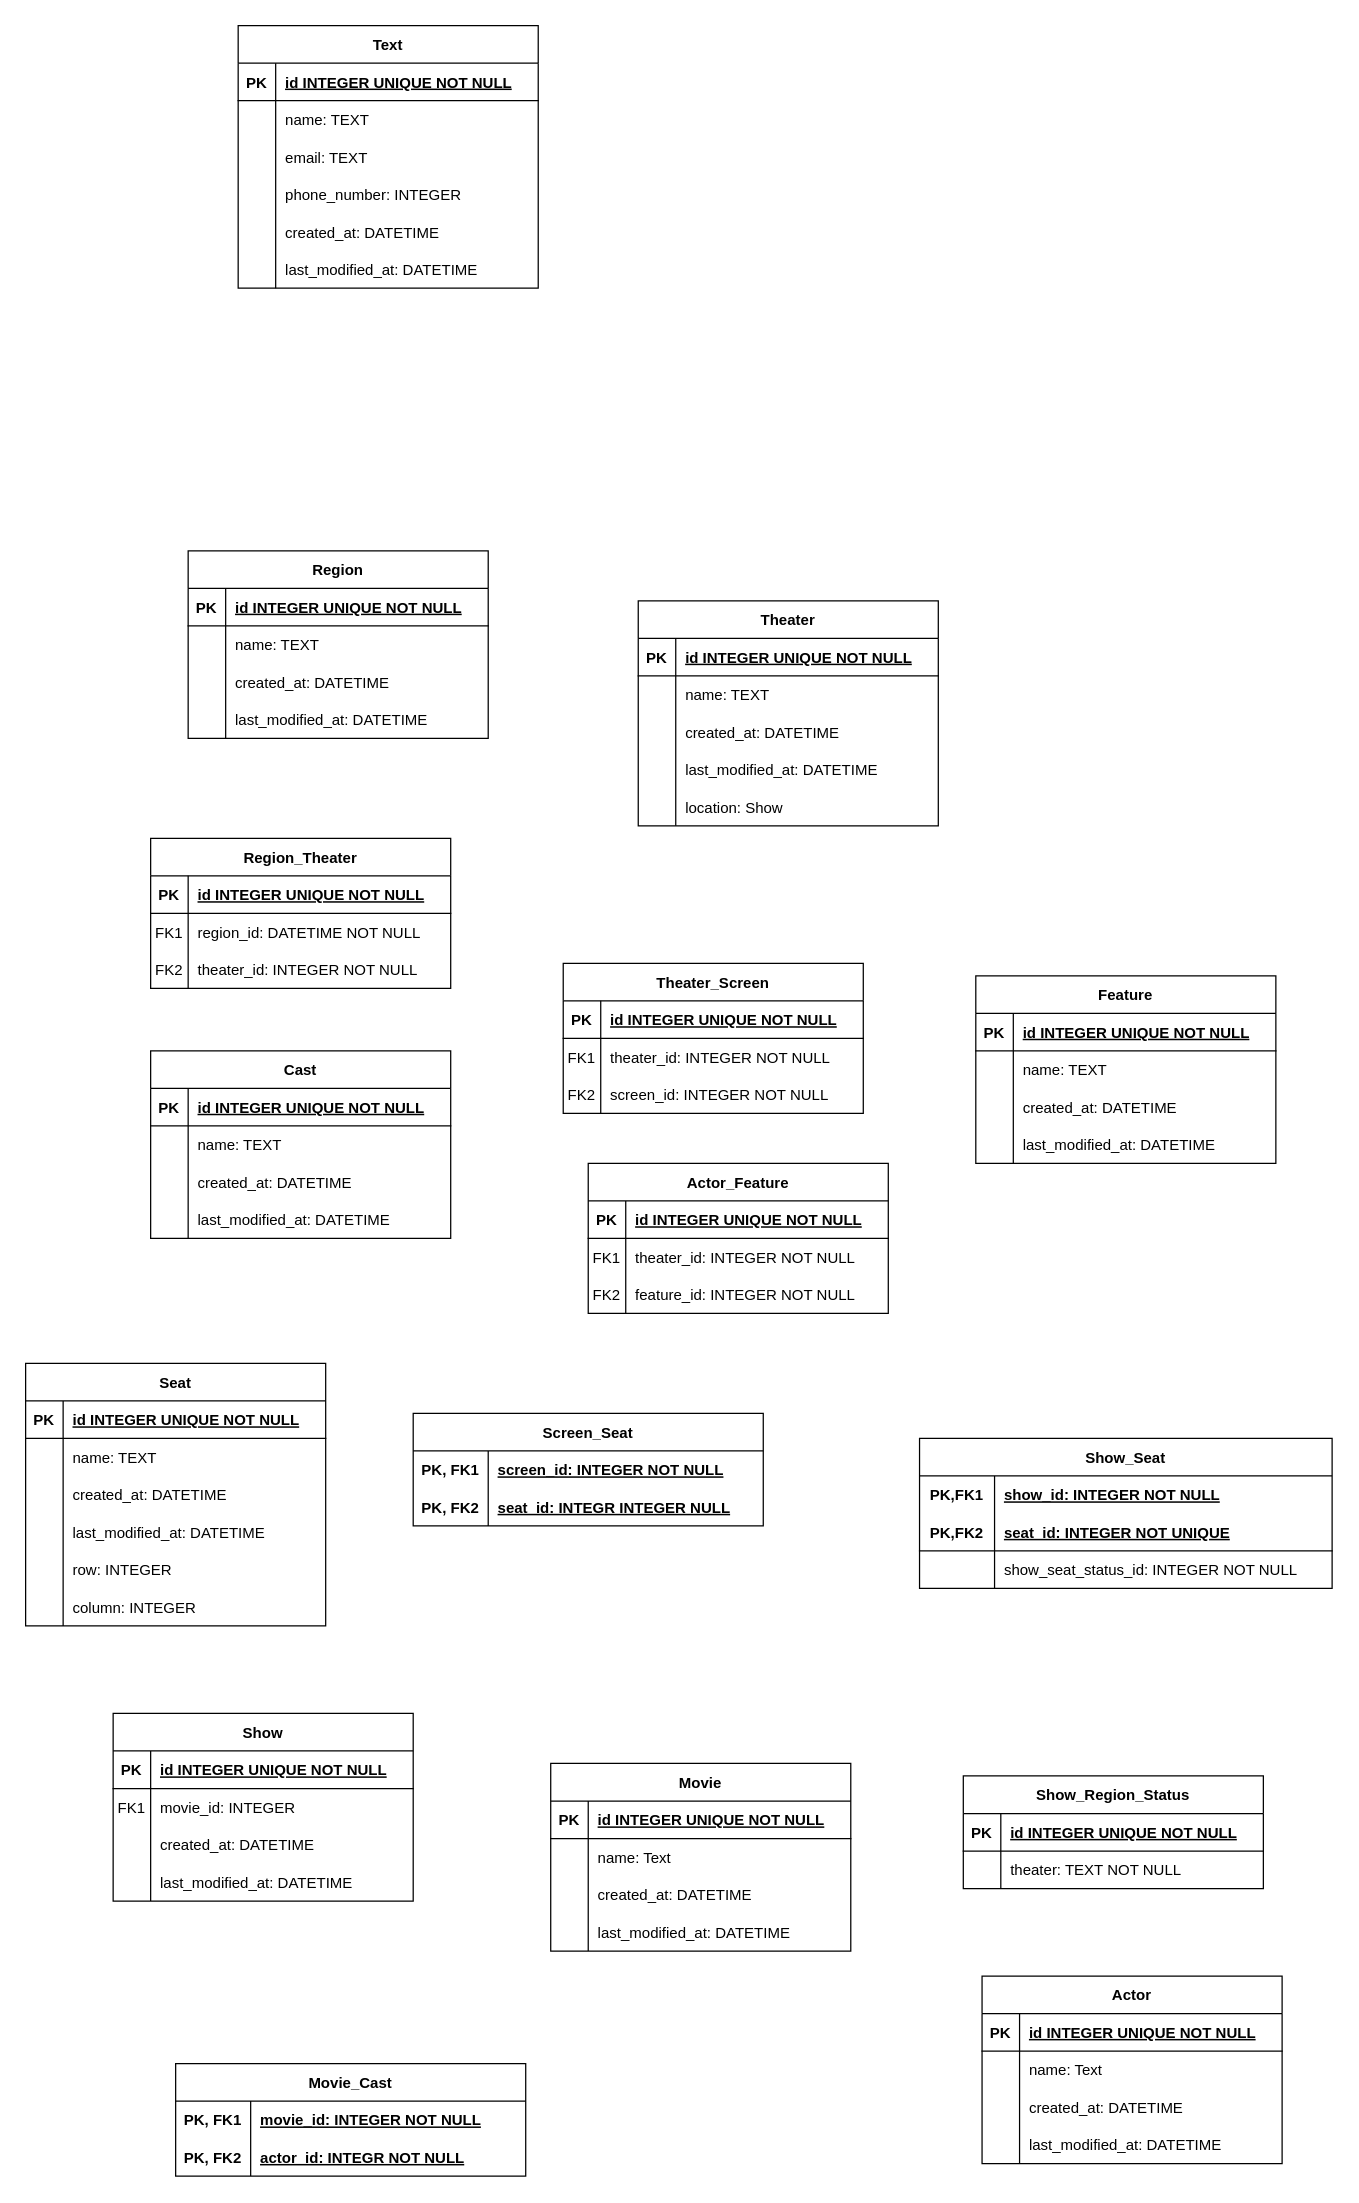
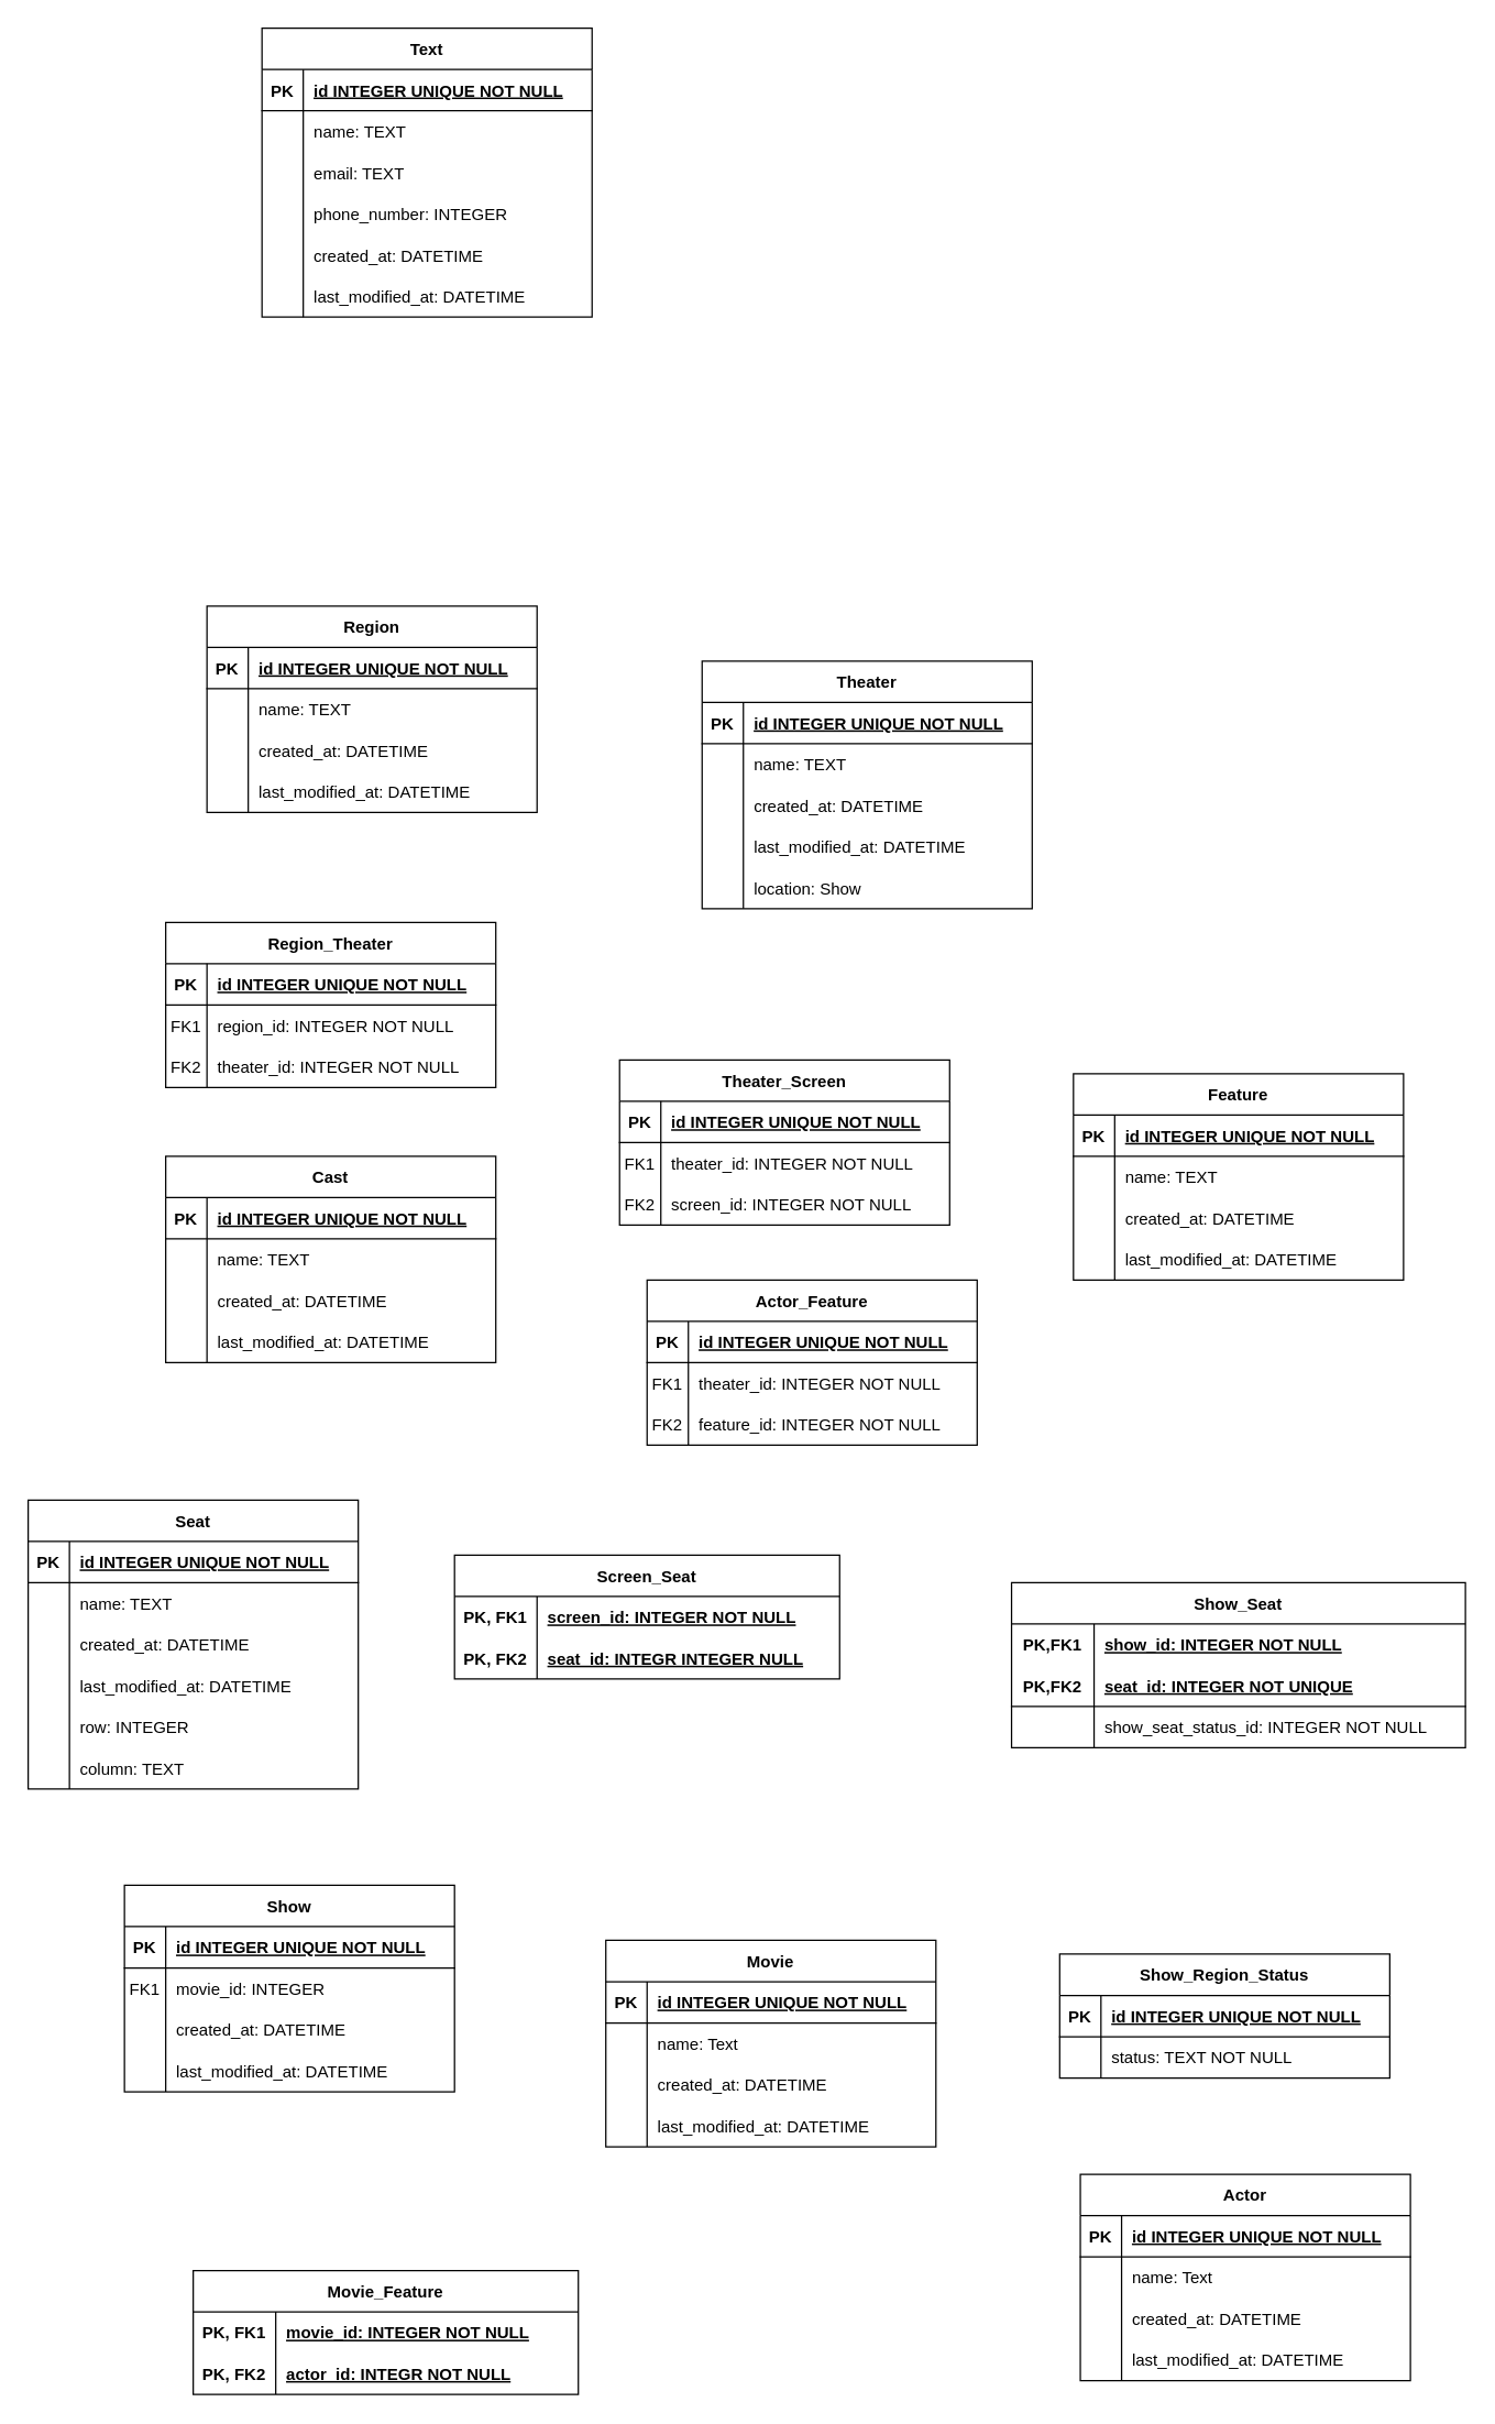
- <mxCell id="40" value="region_id: DATETIME NOT NULL" style="shape=partialRectangle;connectable=0;fillColor=none;top=0;left=0;bottom=0;right=0;align=left;spacingLeft=6;overflow=hidden;" vertex="1" parent="38"><mxGeometry x="30" width="210" height="30" as="geometry"><mxRectangle width="210" height="30" as="alternateBounds" /></mxGeometry></mxCell>
+ <mxCell id="40" value="region_id: INTEGER NOT NULL" style="shape=partialRectangle;connectable=0;fillColor=none;top=0;left=0;bottom=0;right=0;align=left;spacingLeft=6;overflow=hidden;" vertex="1" parent="38"><mxGeometry x="30" width="210" height="30" as="geometry"><mxRectangle width="210" height="30" as="alternateBounds" /></mxGeometry></mxCell>
- <mxCell id="124" value="column: INTEGER" style="shape=partialRectangle;connectable=0;fillColor=none;top=0;left=0;bottom=0;right=0;align=left;spacingLeft=6;overflow=hidden;" vertex="1" parent="122"><mxGeometry x="30" width="210" height="30" as="geometry"><mxRectangle width="210" height="30" as="alternateBounds" /></mxGeometry></mxCell>
+ <mxCell id="124" value="column: TEXT" style="shape=partialRectangle;connectable=0;fillColor=none;top=0;left=0;bottom=0;right=0;align=left;spacingLeft=6;overflow=hidden;" vertex="1" parent="122"><mxGeometry x="30" width="210" height="30" as="geometry"><mxRectangle width="210" height="30" as="alternateBounds" /></mxGeometry></mxCell>
- <mxCell id="157" value="theater: TEXT NOT NULL" style="shape=partialRectangle;connectable=0;fillColor=none;top=0;left=0;bottom=0;right=0;align=left;spacingLeft=6;overflow=hidden;" vertex="1" parent="155"><mxGeometry x="30" width="210" height="30" as="geometry"><mxRectangle width="210" height="30" as="alternateBounds" /></mxGeometry></mxCell>
+ <mxCell id="157" value="status: TEXT NOT NULL" style="shape=partialRectangle;connectable=0;fillColor=none;top=0;left=0;bottom=0;right=0;align=left;spacingLeft=6;overflow=hidden;" vertex="1" parent="155"><mxGeometry x="30" width="210" height="30" as="geometry"><mxRectangle width="210" height="30" as="alternateBounds" /></mxGeometry></mxCell>
- <mxCell id="171" value="Movie_Cast" style="shape=table;startSize=30;container=1;collapsible=1;childLayout=tableLayout;fixedRows=1;rowLines=0;fontStyle=1;align=center;resizeLast=1;" vertex="1" parent="1"><mxGeometry x="140" y="1650" width="280" height="90" as="geometry" /></mxCell>
+ <mxCell id="171" value="Movie_Feature" style="shape=table;startSize=30;container=1;collapsible=1;childLayout=tableLayout;fixedRows=1;rowLines=0;fontStyle=1;align=center;resizeLast=1;" vertex="1" parent="1"><mxGeometry x="140" y="1650" width="280" height="90" as="geometry" /></mxCell>
